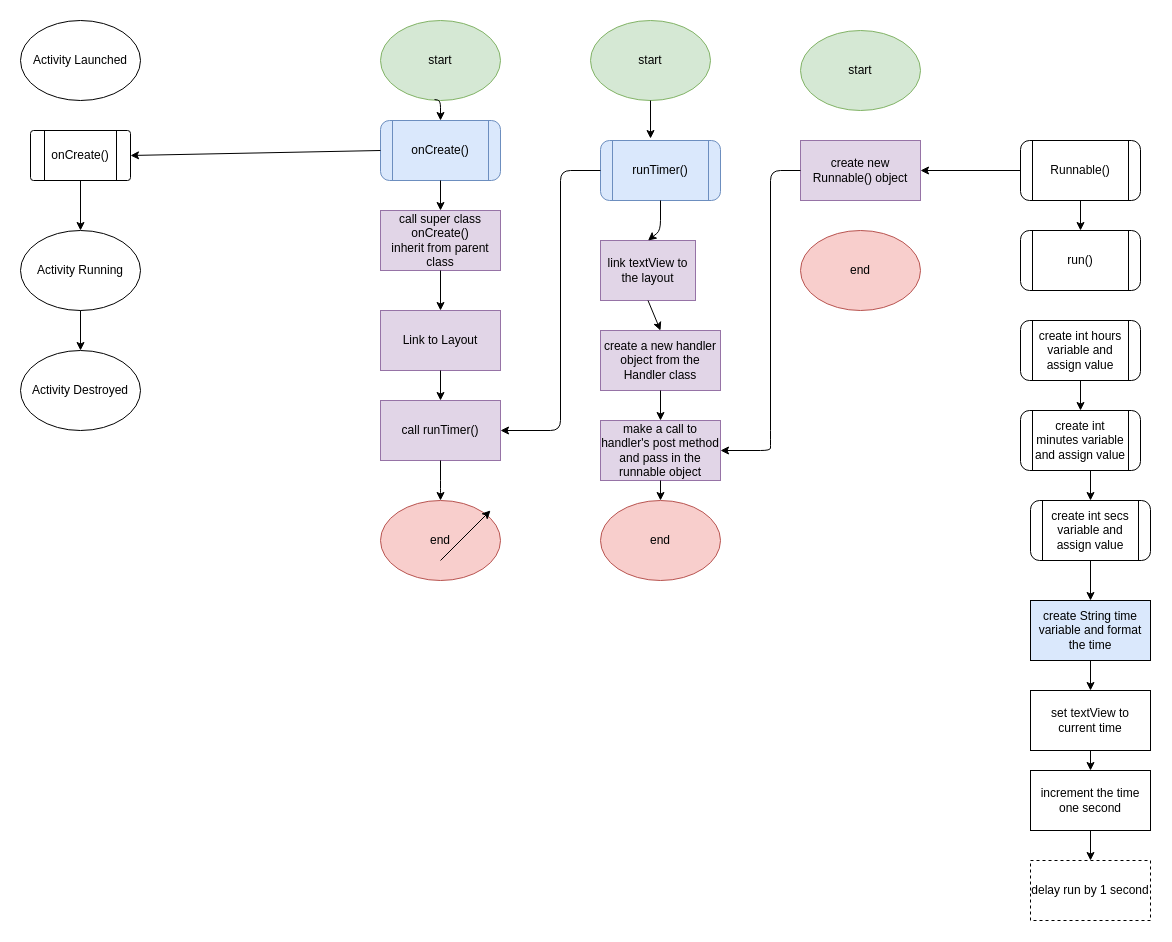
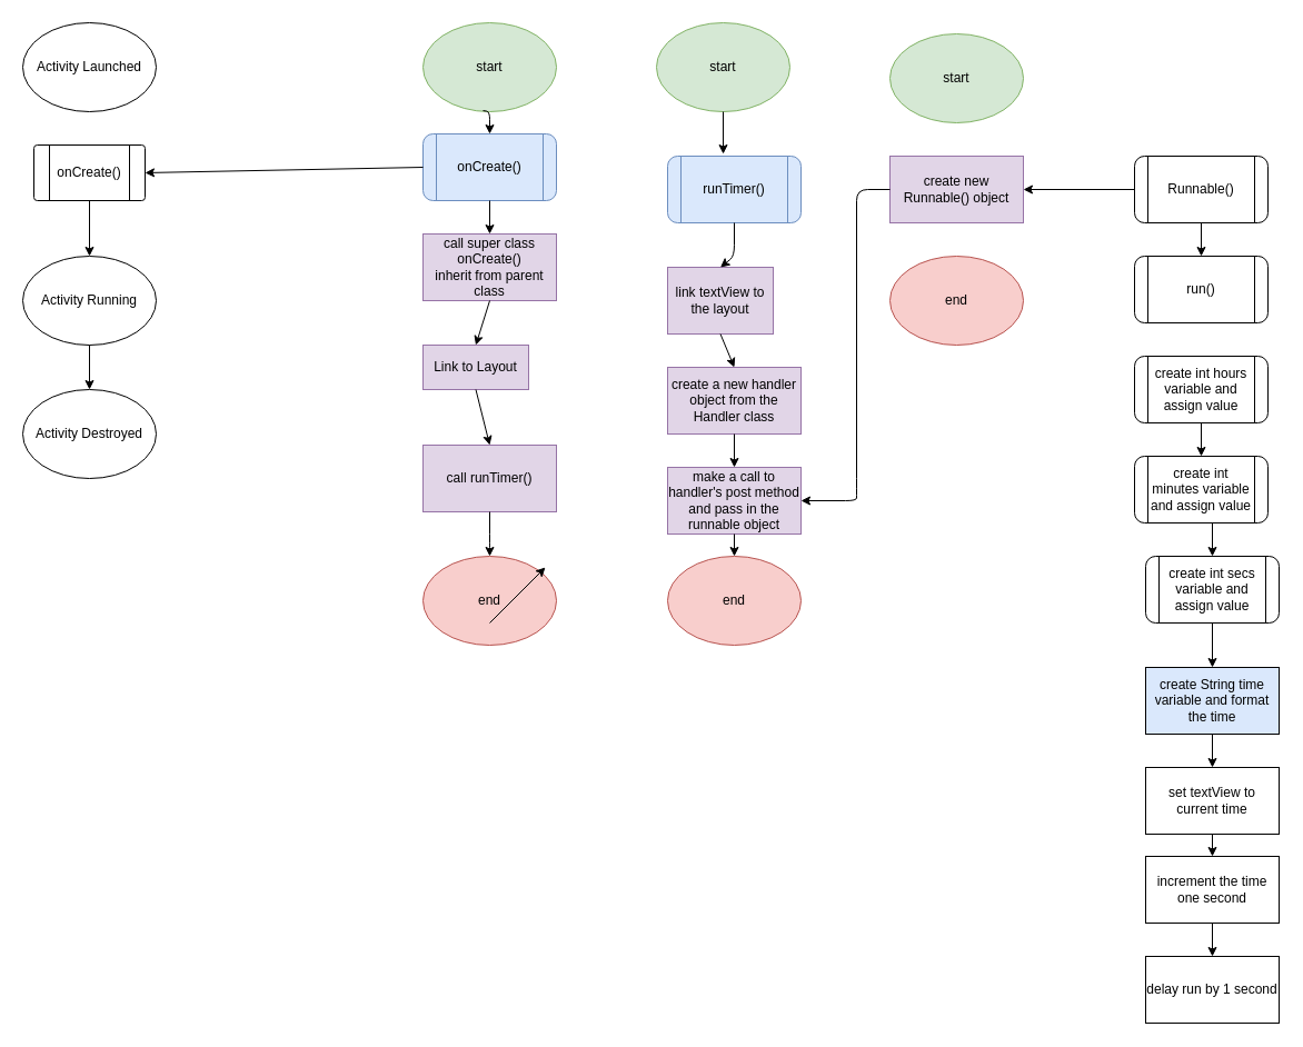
- <mxCell id="32" value="" style="endArrow=classic;html=1;exitX=0;exitY=0.5;exitDx=0;exitDy=0;entryX=1;entryY=0.5;entryDx=0;entryDy=0;" edge="1" parent="1" source="21" target="15"><mxGeometry width="50" height="50" relative="1" as="geometry"><mxPoint x="540" y="220" as="sourcePoint" /><mxPoint x="590" y="170" as="targetPoint" /><Array as="points"><mxPoint x="560" y="170" /><mxPoint x="560" y="430" /></Array></mxGeometry></mxCell>
- <mxCell id="11" value="Link to Layout" style="rounded=0;whiteSpace=wrap;html=1;fillColor=#e1d5e7;strokeColor=#9673a6;" vertex="1" parent="1"><mxGeometry x="380" y="310" width="120" height="60" as="geometry" /></mxCell>
+ <mxCell id="11" value="Link to Layout" style="rounded=0;whiteSpace=wrap;html=1;fillColor=#e1d5e7;strokeColor=#9673a6;" vertex="1" parent="1"><mxGeometry x="380" y="310" width="95" height="40" as="geometry" /></mxCell>
- <mxCell id="53" value="delay run by 1 second" style="rounded=0;whiteSpace=wrap;html=1;dashed=1;" vertex="1" parent="1"><mxGeometry x="1030" y="860" width="120" height="60" as="geometry" /></mxCell>
+ <mxCell id="53" value="delay run by 1 second" style="rounded=0;whiteSpace=wrap;html=1;" vertex="1" parent="1"><mxGeometry x="1030" y="860" width="120" height="60" as="geometry" /></mxCell>
